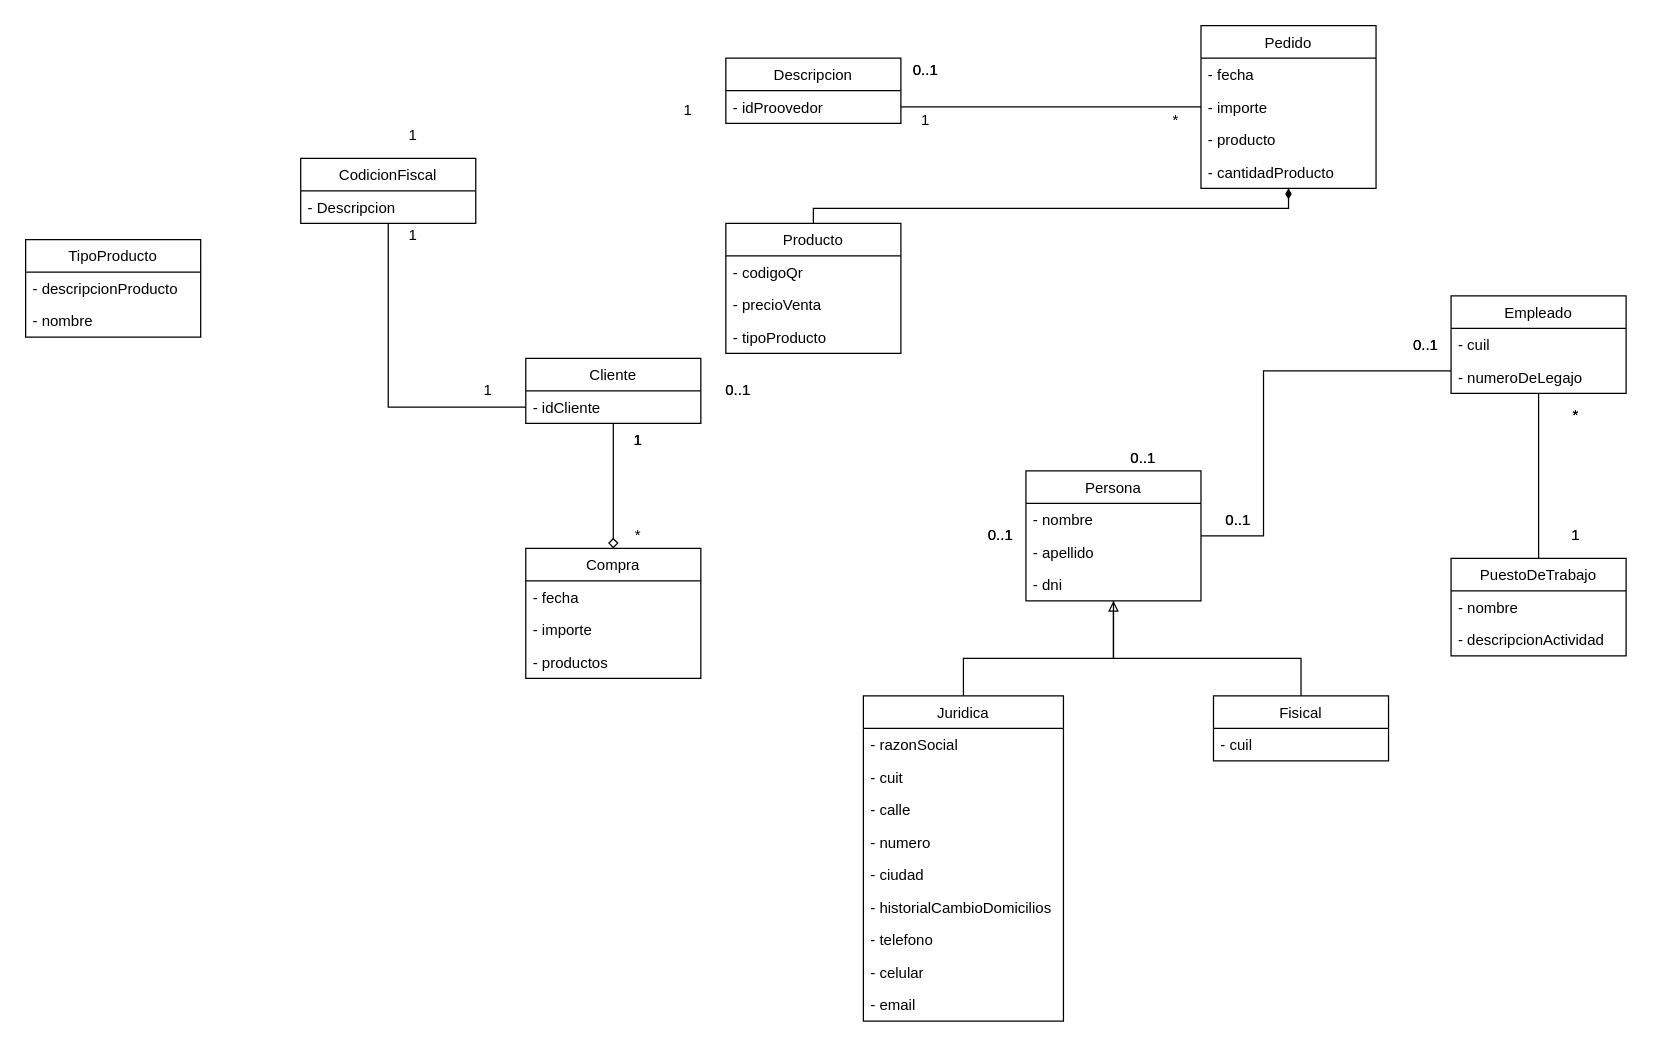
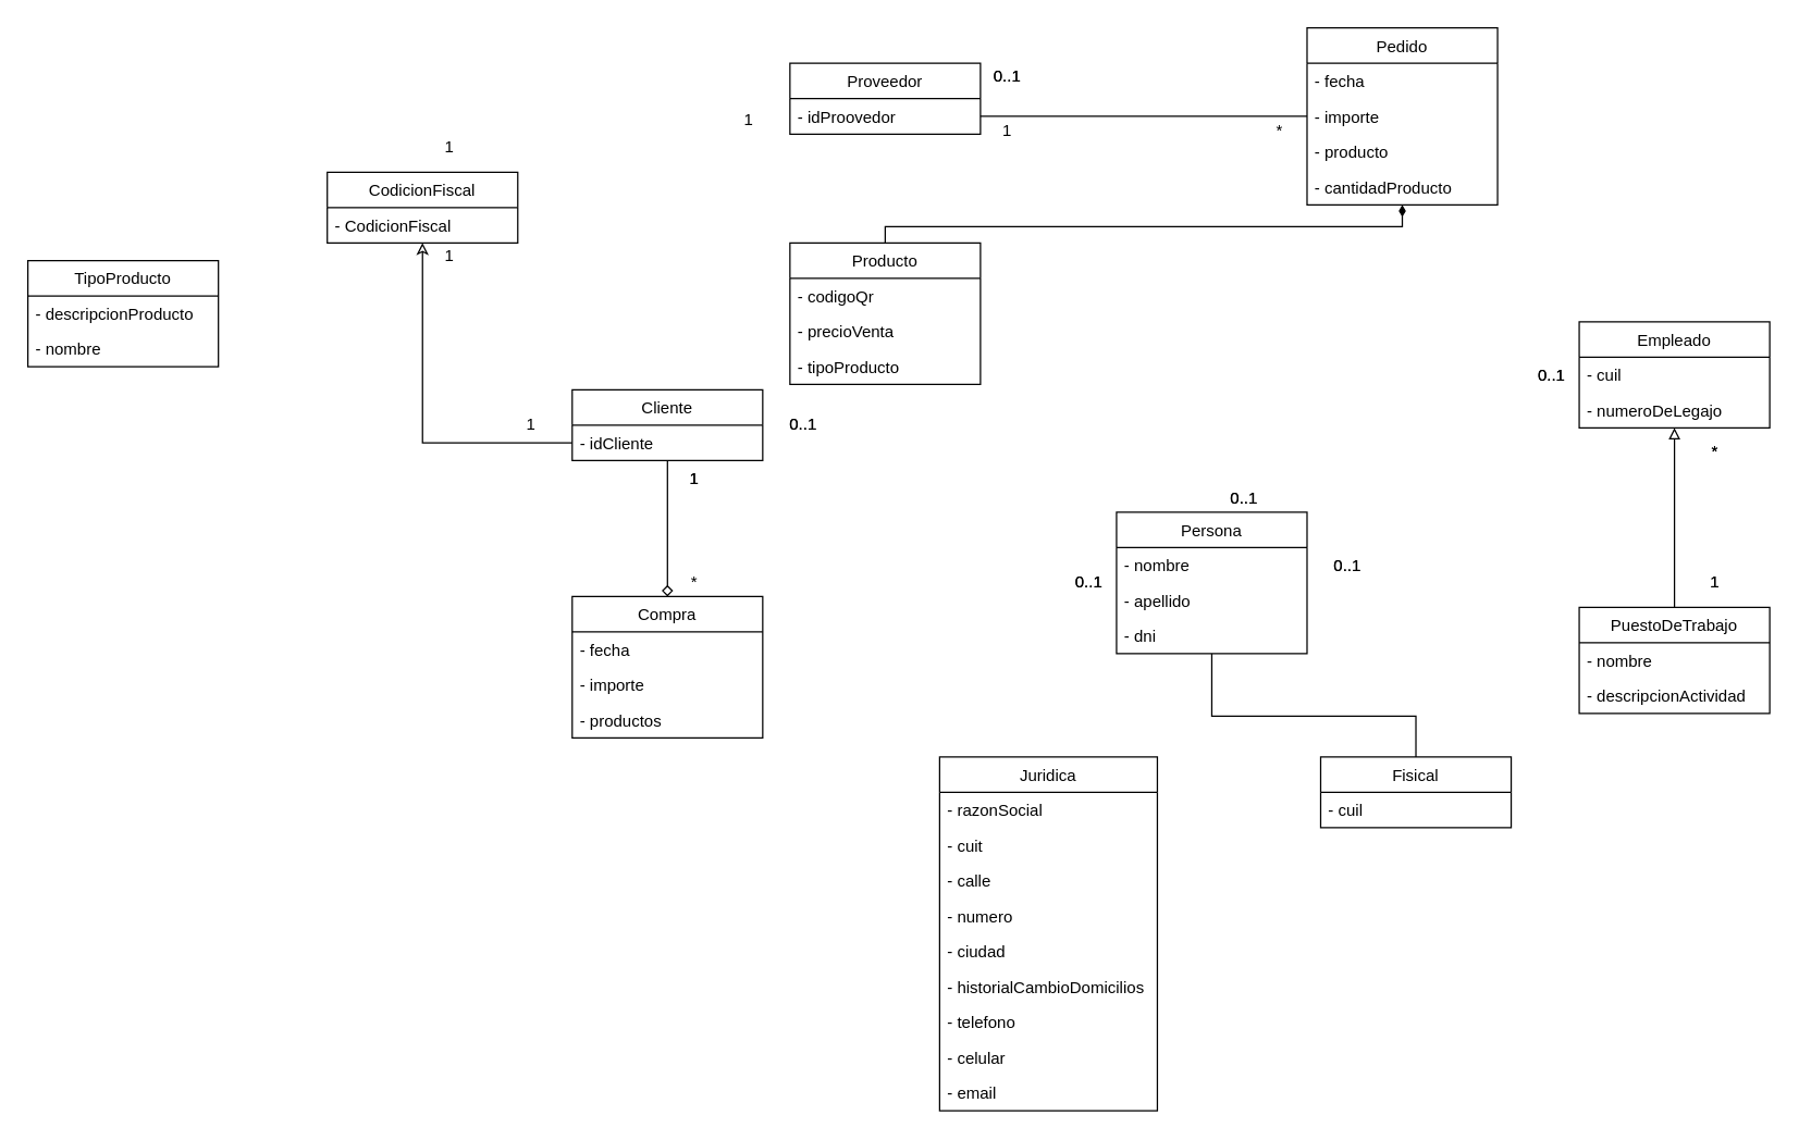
- <mxCell id="27" value="Descripcion" style="swimlane;fontStyle=0;childLayout=stackLayout;horizontal=1;startSize=26;fillColor=none;horizontalStack=0;resizeParent=1;resizeParentMax=0;resizeLast=0;collapsible=1;marginBottom=0;" parent="1" vertex="1"><mxGeometry x="580" y="46" width="140" height="52" as="geometry" /></mxCell>
+ <mxCell id="27" value="Proveedor" style="swimlane;fontStyle=0;childLayout=stackLayout;horizontal=1;startSize=26;fillColor=none;horizontalStack=0;resizeParent=1;resizeParentMax=0;resizeLast=0;collapsible=1;marginBottom=0;" parent="1" vertex="1"><mxGeometry x="580" y="46" width="140" height="52" as="geometry" /></mxCell>
- <mxCell id="43" value="- Descripcion" style="text;strokeColor=none;fillColor=none;align=left;verticalAlign=top;spacingLeft=4;spacingRight=4;overflow=hidden;rotatable=0;points=[[0,0.5],[1,0.5]];portConstraint=eastwest;" parent="42" vertex="1"><mxGeometry y="26" width="140" height="26" as="geometry" /></mxCell>
+ <mxCell id="43" value="- CodicionFiscal" style="text;strokeColor=none;fillColor=none;align=left;verticalAlign=top;spacingLeft=4;spacingRight=4;overflow=hidden;rotatable=0;points=[[0,0.5],[1,0.5]];portConstraint=eastwest;" parent="42" vertex="1"><mxGeometry y="26" width="140" height="26" as="geometry" /></mxCell>
- <mxCell id="58" style="edgeStyle=orthogonalEdgeStyle;rounded=0;orthogonalLoop=1;jettySize=auto;html=1;endArrow=none;endFill=0;" parent="1" source="26" target="42" edge="1"><mxGeometry relative="1" as="geometry" /></mxCell>
+ <mxCell id="58" style="edgeStyle=orthogonalEdgeStyle;rounded=0;orthogonalLoop=1;jettySize=auto;html=1;endArrow=classic;endFill=0;" parent="1" source="26" target="42" edge="1"><mxGeometry relative="1" as="geometry" /></mxCell>
- <mxCell id="2" style="edgeStyle=orthogonalEdgeStyle;rounded=0;orthogonalLoop=1;jettySize=auto;html=1;endArrow=none;endFill=0;" parent="1" source="3" target="21" edge="1"><mxGeometry relative="1" as="geometry"><Array as="points"><mxPoint x="1010" y="428" /><mxPoint x="1010" y="296" /></Array></mxGeometry></mxCell>
- <mxCell id="33" style="edgeStyle=orthogonalEdgeStyle;rounded=0;orthogonalLoop=1;jettySize=auto;html=1;endArrow=none;endFill=0;" parent="1" source="34" target="21" edge="1"><mxGeometry relative="1" as="geometry" /></mxCell>
+ <mxCell id="33" style="edgeStyle=orthogonalEdgeStyle;rounded=0;orthogonalLoop=1;jettySize=auto;html=1;endArrow=block;endFill=0;" parent="1" source="34" target="21" edge="1"><mxGeometry relative="1" as="geometry" /></mxCell>
- <mxCell id="7" style="edgeStyle=orthogonalEdgeStyle;rounded=0;orthogonalLoop=1;jettySize=auto;html=1;endArrow=block;endFill=0;" parent="1" source="8" target="3" edge="1"><mxGeometry relative="1" as="geometry"><Array as="points"><mxPoint x="770" y="526" /><mxPoint x="890" y="526" /></Array></mxGeometry></mxCell>
